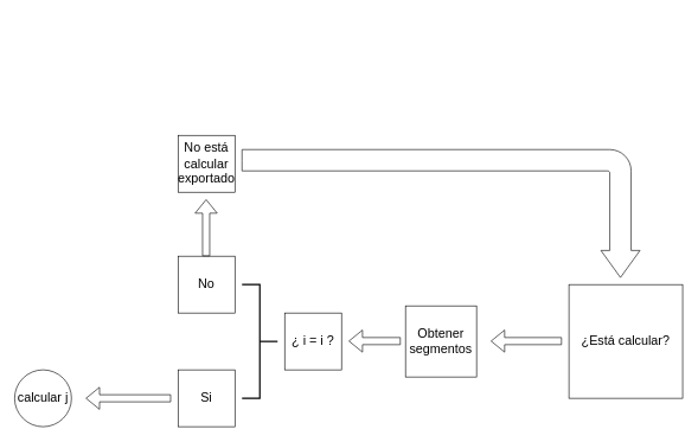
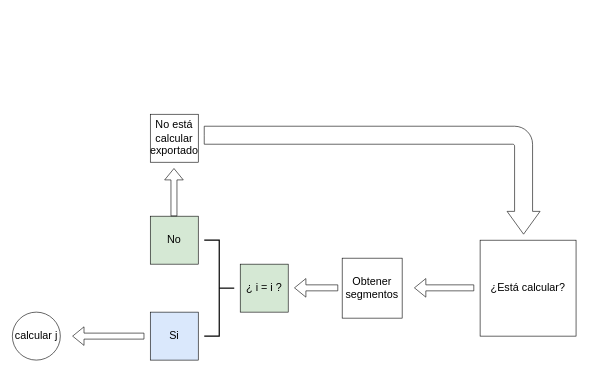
- <mxCell id="8" value="No" style="whiteSpace=wrap;html=1;aspect=fixed;fontSize=18;" vertex="1" parent="1"><mxGeometry x="250" y="360" width="80" height="80" as="geometry" /></mxCell>
+ <mxCell id="8" value="No" style="whiteSpace=wrap;html=1;aspect=fixed;fontSize=18;fillColor=#d5e8d4;" vertex="1" parent="1"><mxGeometry x="250" y="360" width="80" height="80" as="geometry" /></mxCell>
- <mxCell id="6" value="¿ i = i ?" style="whiteSpace=wrap;html=1;aspect=fixed;fontSize=18;" vertex="1" parent="1"><mxGeometry x="400" y="440" width="80" height="80" as="geometry" /></mxCell>
+ <mxCell id="6" value="¿ i = i ?" style="whiteSpace=wrap;html=1;aspect=fixed;fontSize=18;fillColor=#d5e8d4;" vertex="1" parent="1"><mxGeometry x="400" y="440" width="80" height="80" as="geometry" /></mxCell>
- <mxCell id="9" value="Si" style="whiteSpace=wrap;html=1;aspect=fixed;fontSize=18;" vertex="1" parent="1"><mxGeometry x="250" y="520" width="80" height="80" as="geometry" /></mxCell>
+ <mxCell id="9" value="Si" style="whiteSpace=wrap;html=1;aspect=fixed;fontSize=18;fillColor=#dae8fc;" vertex="1" parent="1"><mxGeometry x="250" y="520" width="80" height="80" as="geometry" /></mxCell>
